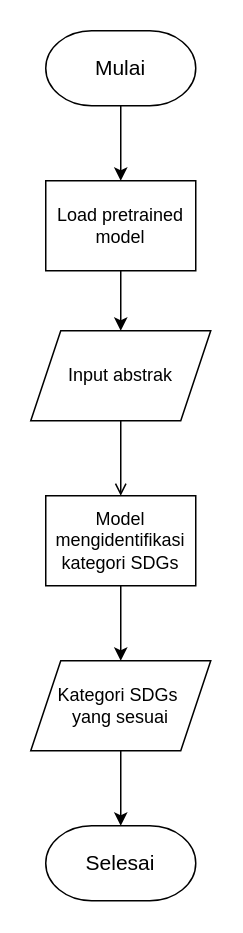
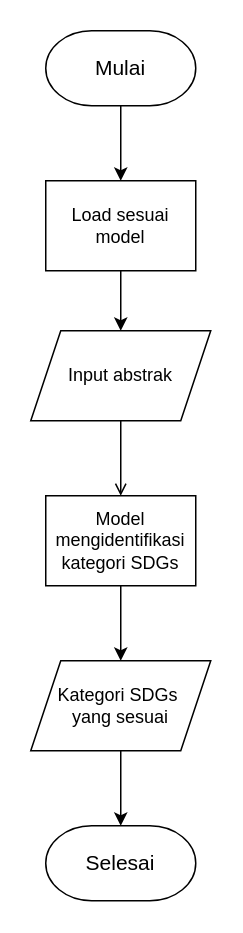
- <mxCell id="5" value="Load pretrained model" style="rounded=0;whiteSpace=wrap;html=1;" vertex="1" parent="1"><mxGeometry x="30" y="120" width="100" height="60" as="geometry" /></mxCell>
+ <mxCell id="5" value="Load sesuai model" style="rounded=0;whiteSpace=wrap;html=1;" vertex="1" parent="1"><mxGeometry x="30" y="120" width="100" height="60" as="geometry" /></mxCell>
